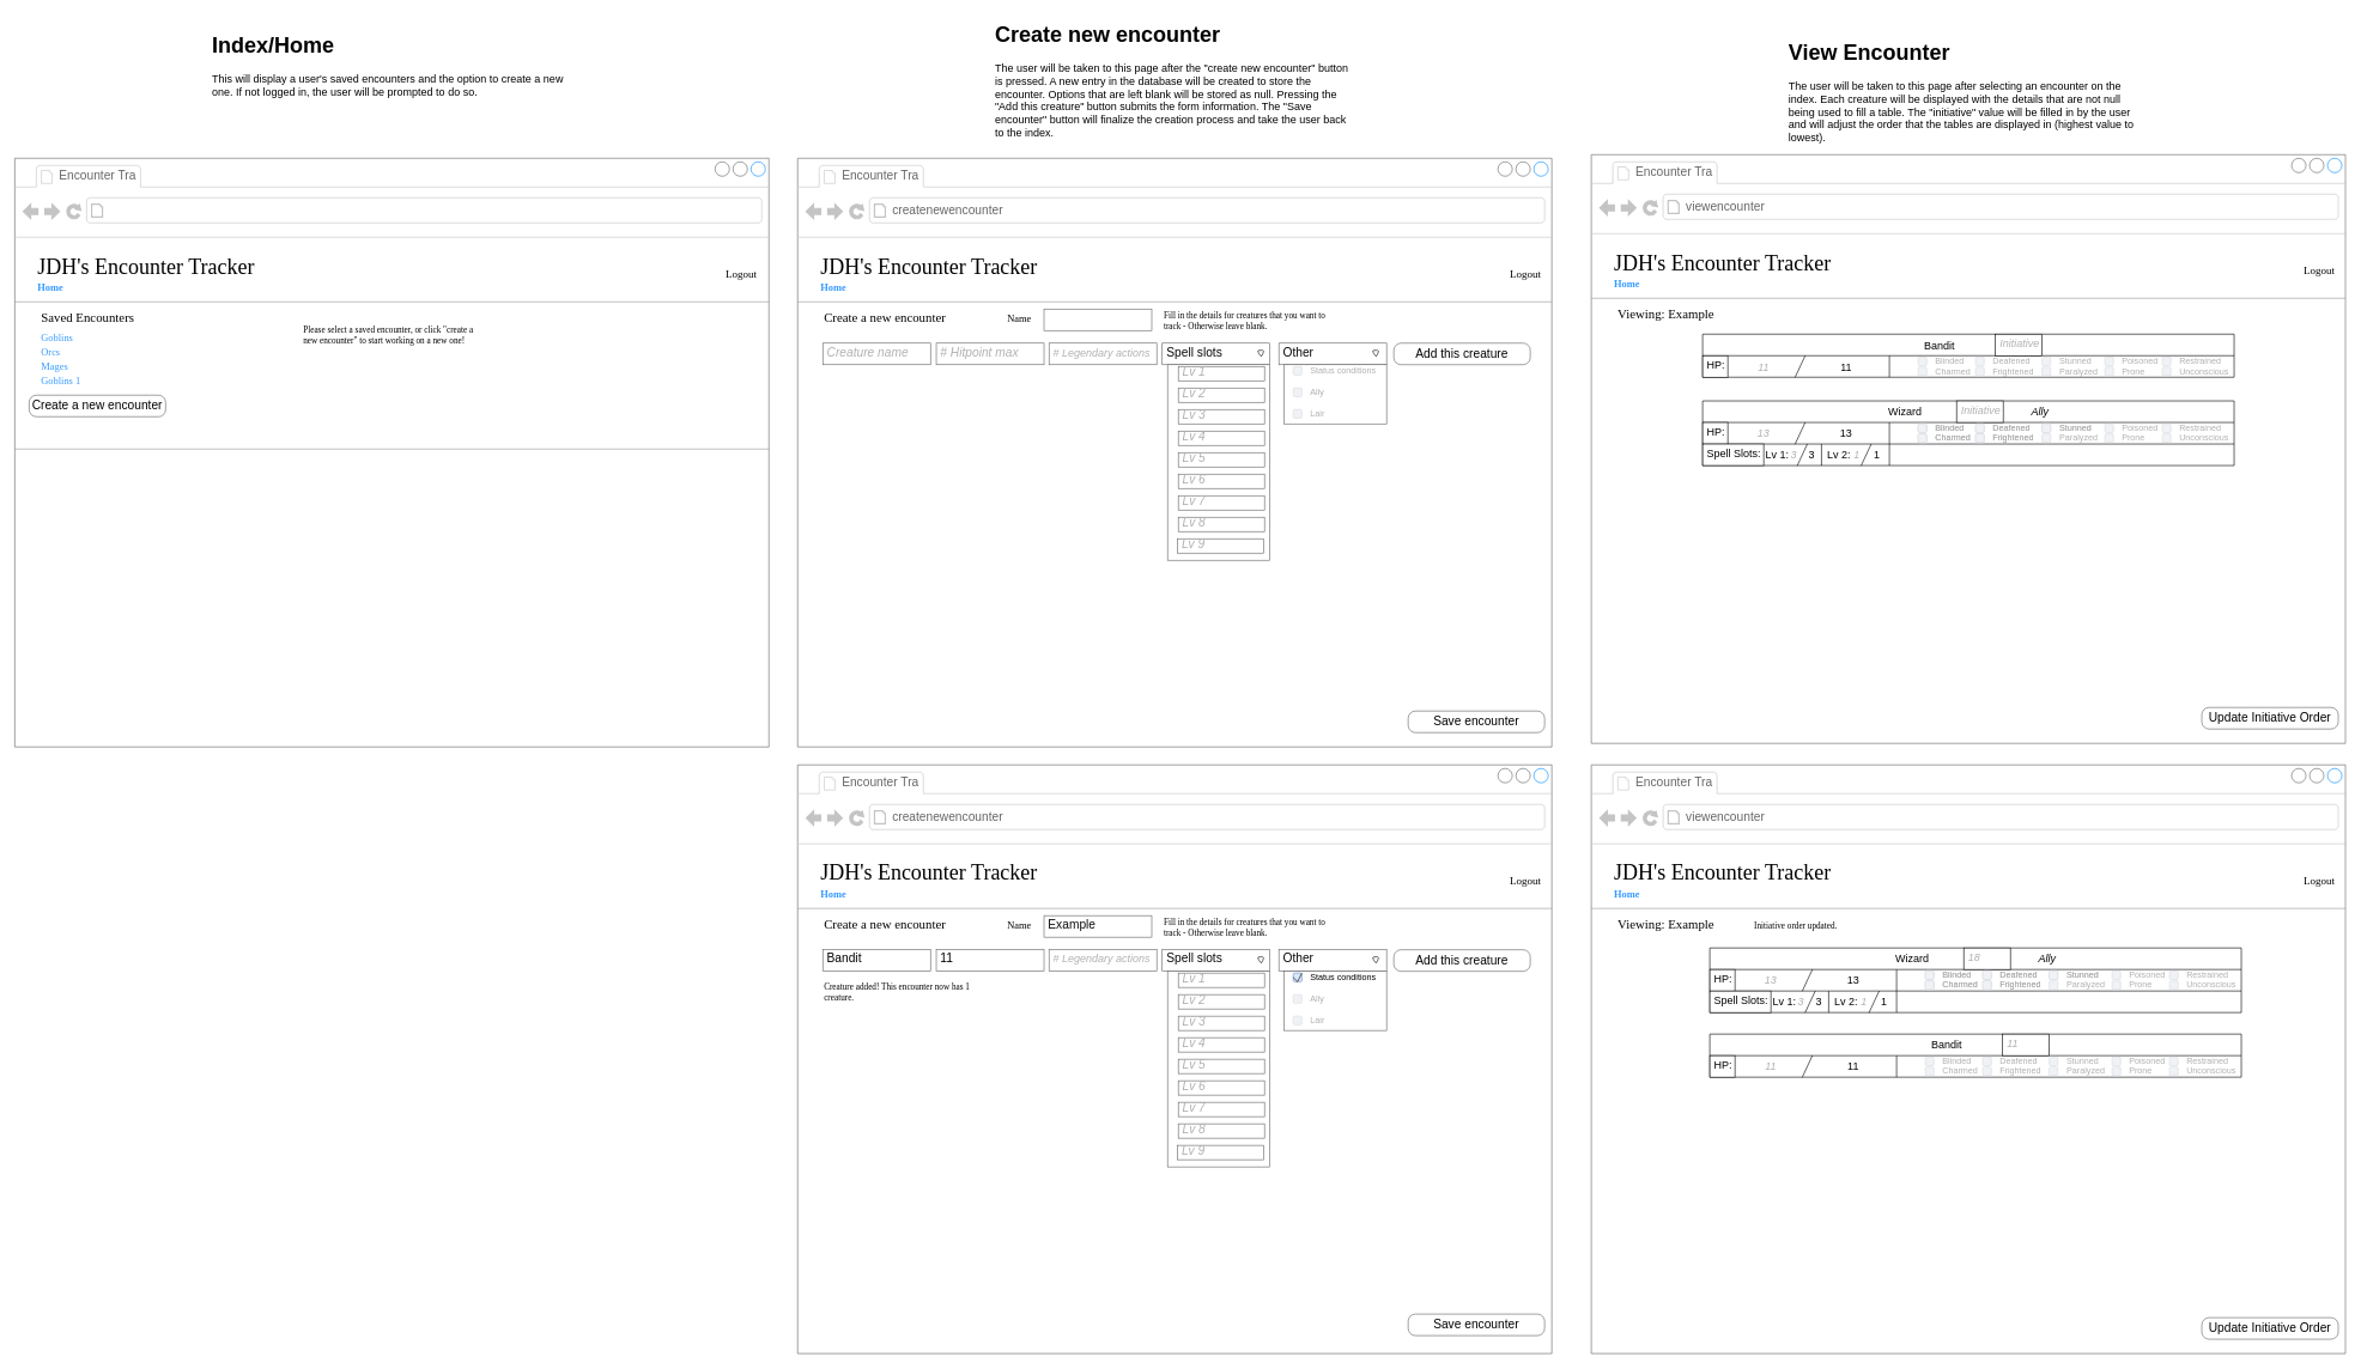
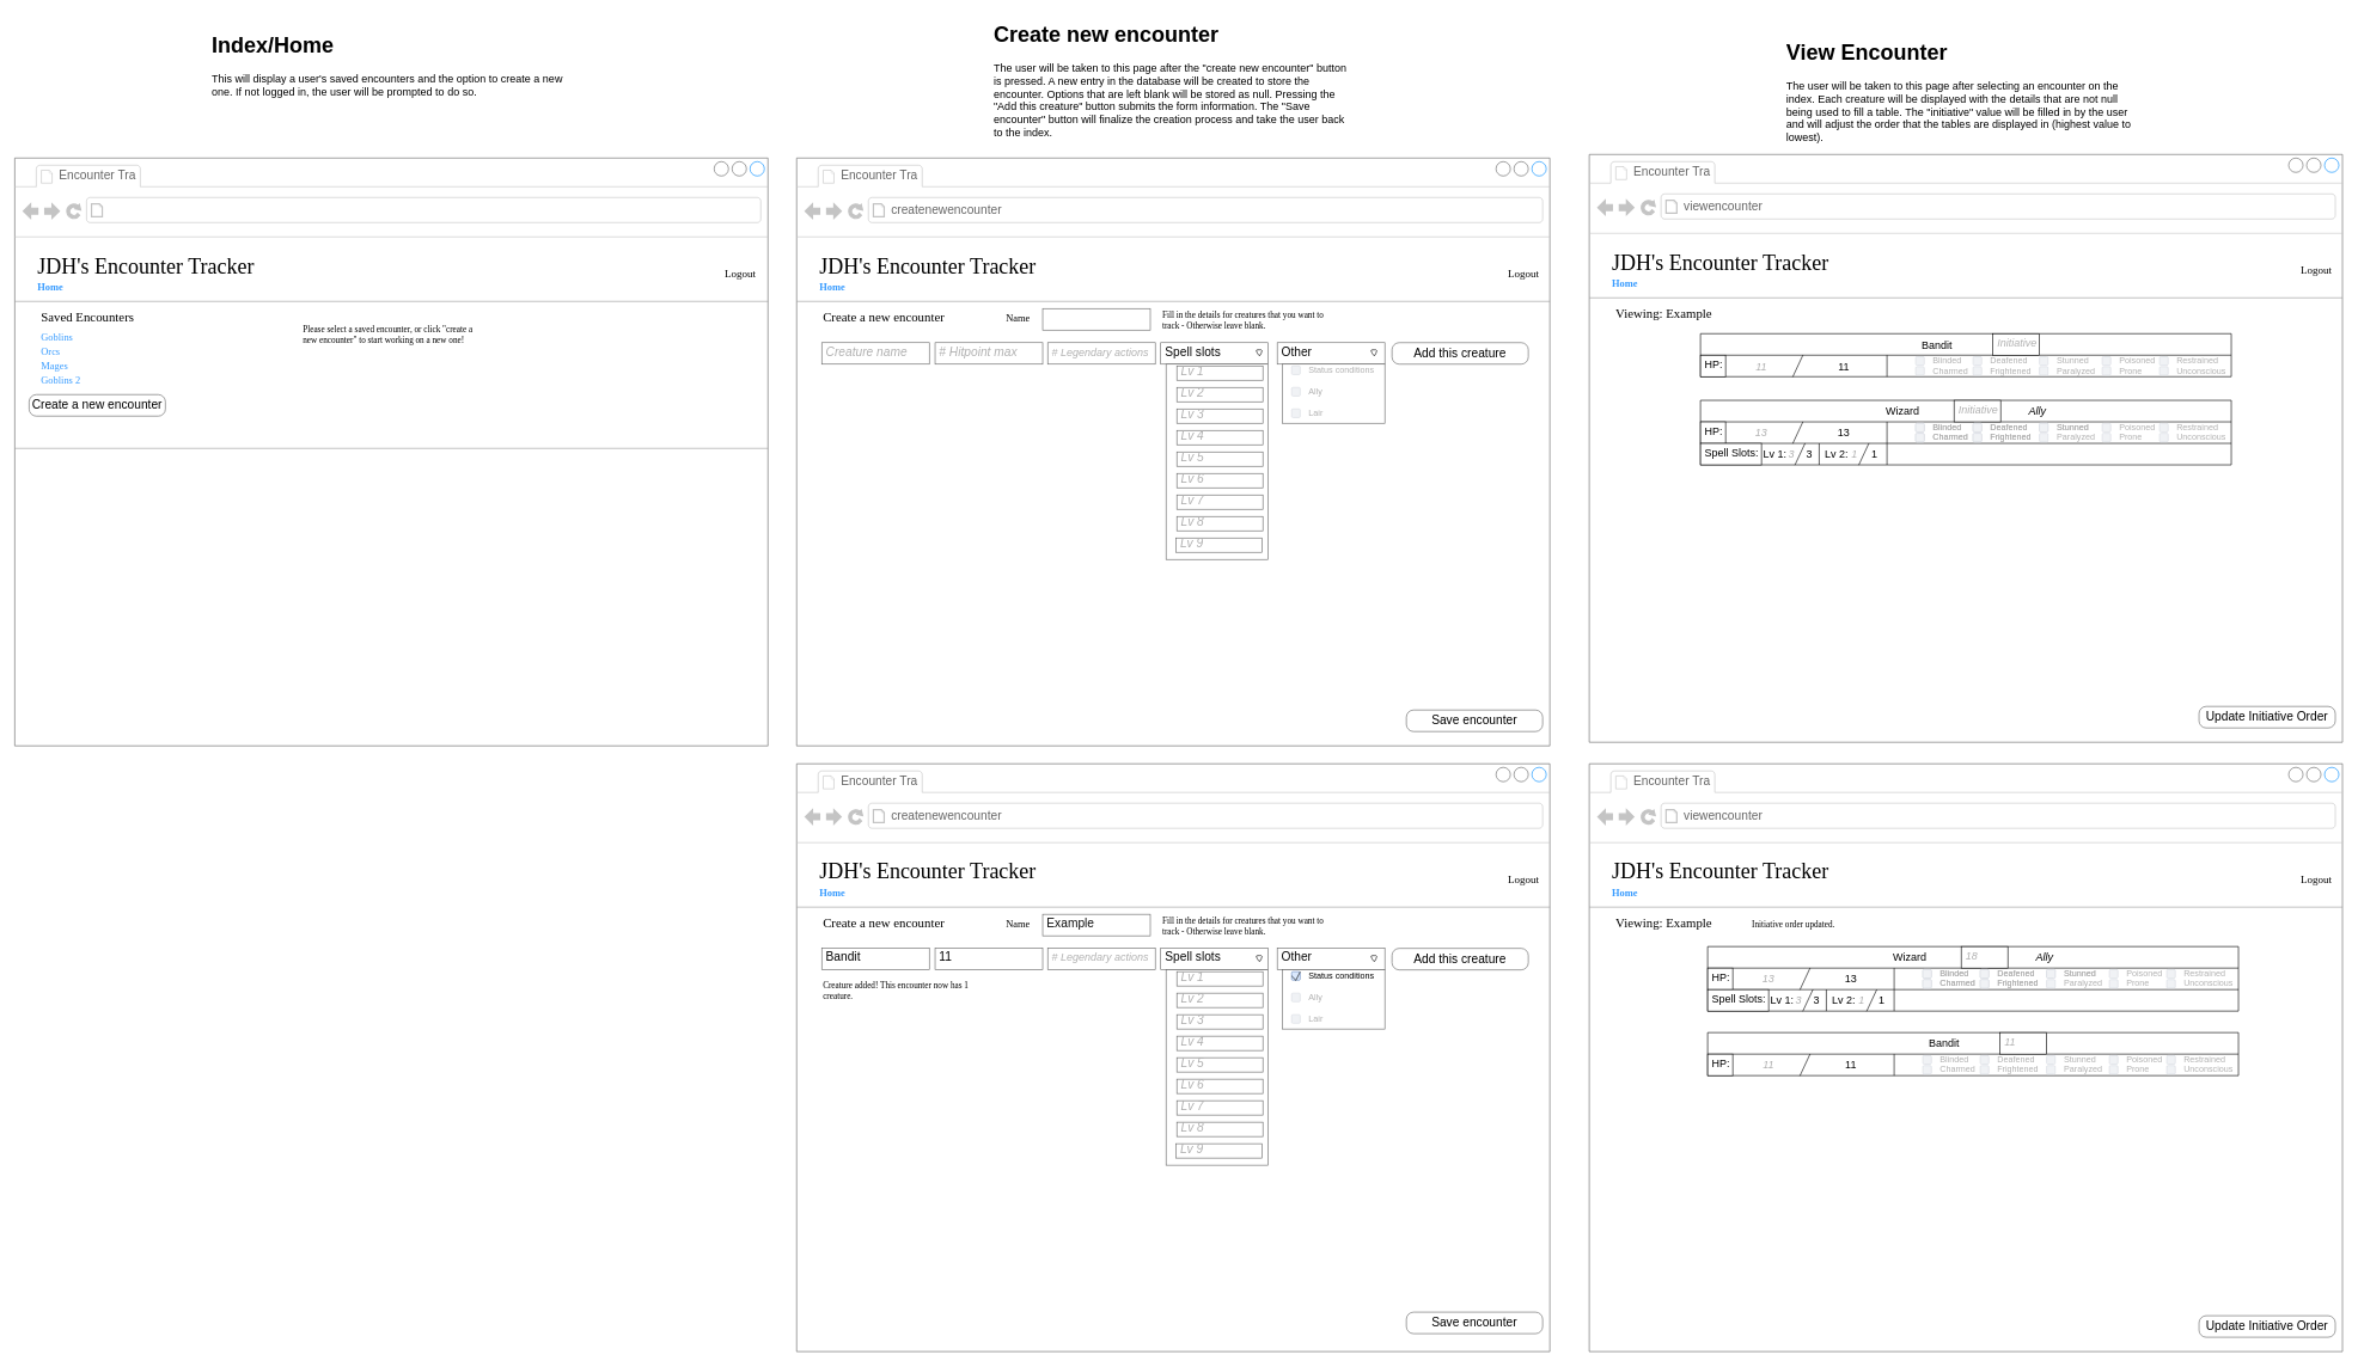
- <mxCell id="15" value="&lt;font color=&quot;#3399ff&quot;&gt;Goblins 1&lt;/font&gt;" style="text;html=1;points=[];align=left;verticalAlign=top;spacingTop=-4;fontSize=14;fontFamily=Verdana" parent="2" vertex="1"><mxGeometry x="35" y="300" width="75" height="30" as="geometry" /></mxCell>
+ <mxCell id="15" value="&lt;font color=&quot;#3399ff&quot;&gt;Goblins 2&lt;/font&gt;" style="text;html=1;points=[];align=left;verticalAlign=top;spacingTop=-4;fontSize=14;fontFamily=Verdana" parent="2" vertex="1"><mxGeometry x="35" y="300" width="75" height="30" as="geometry" /></mxCell>
